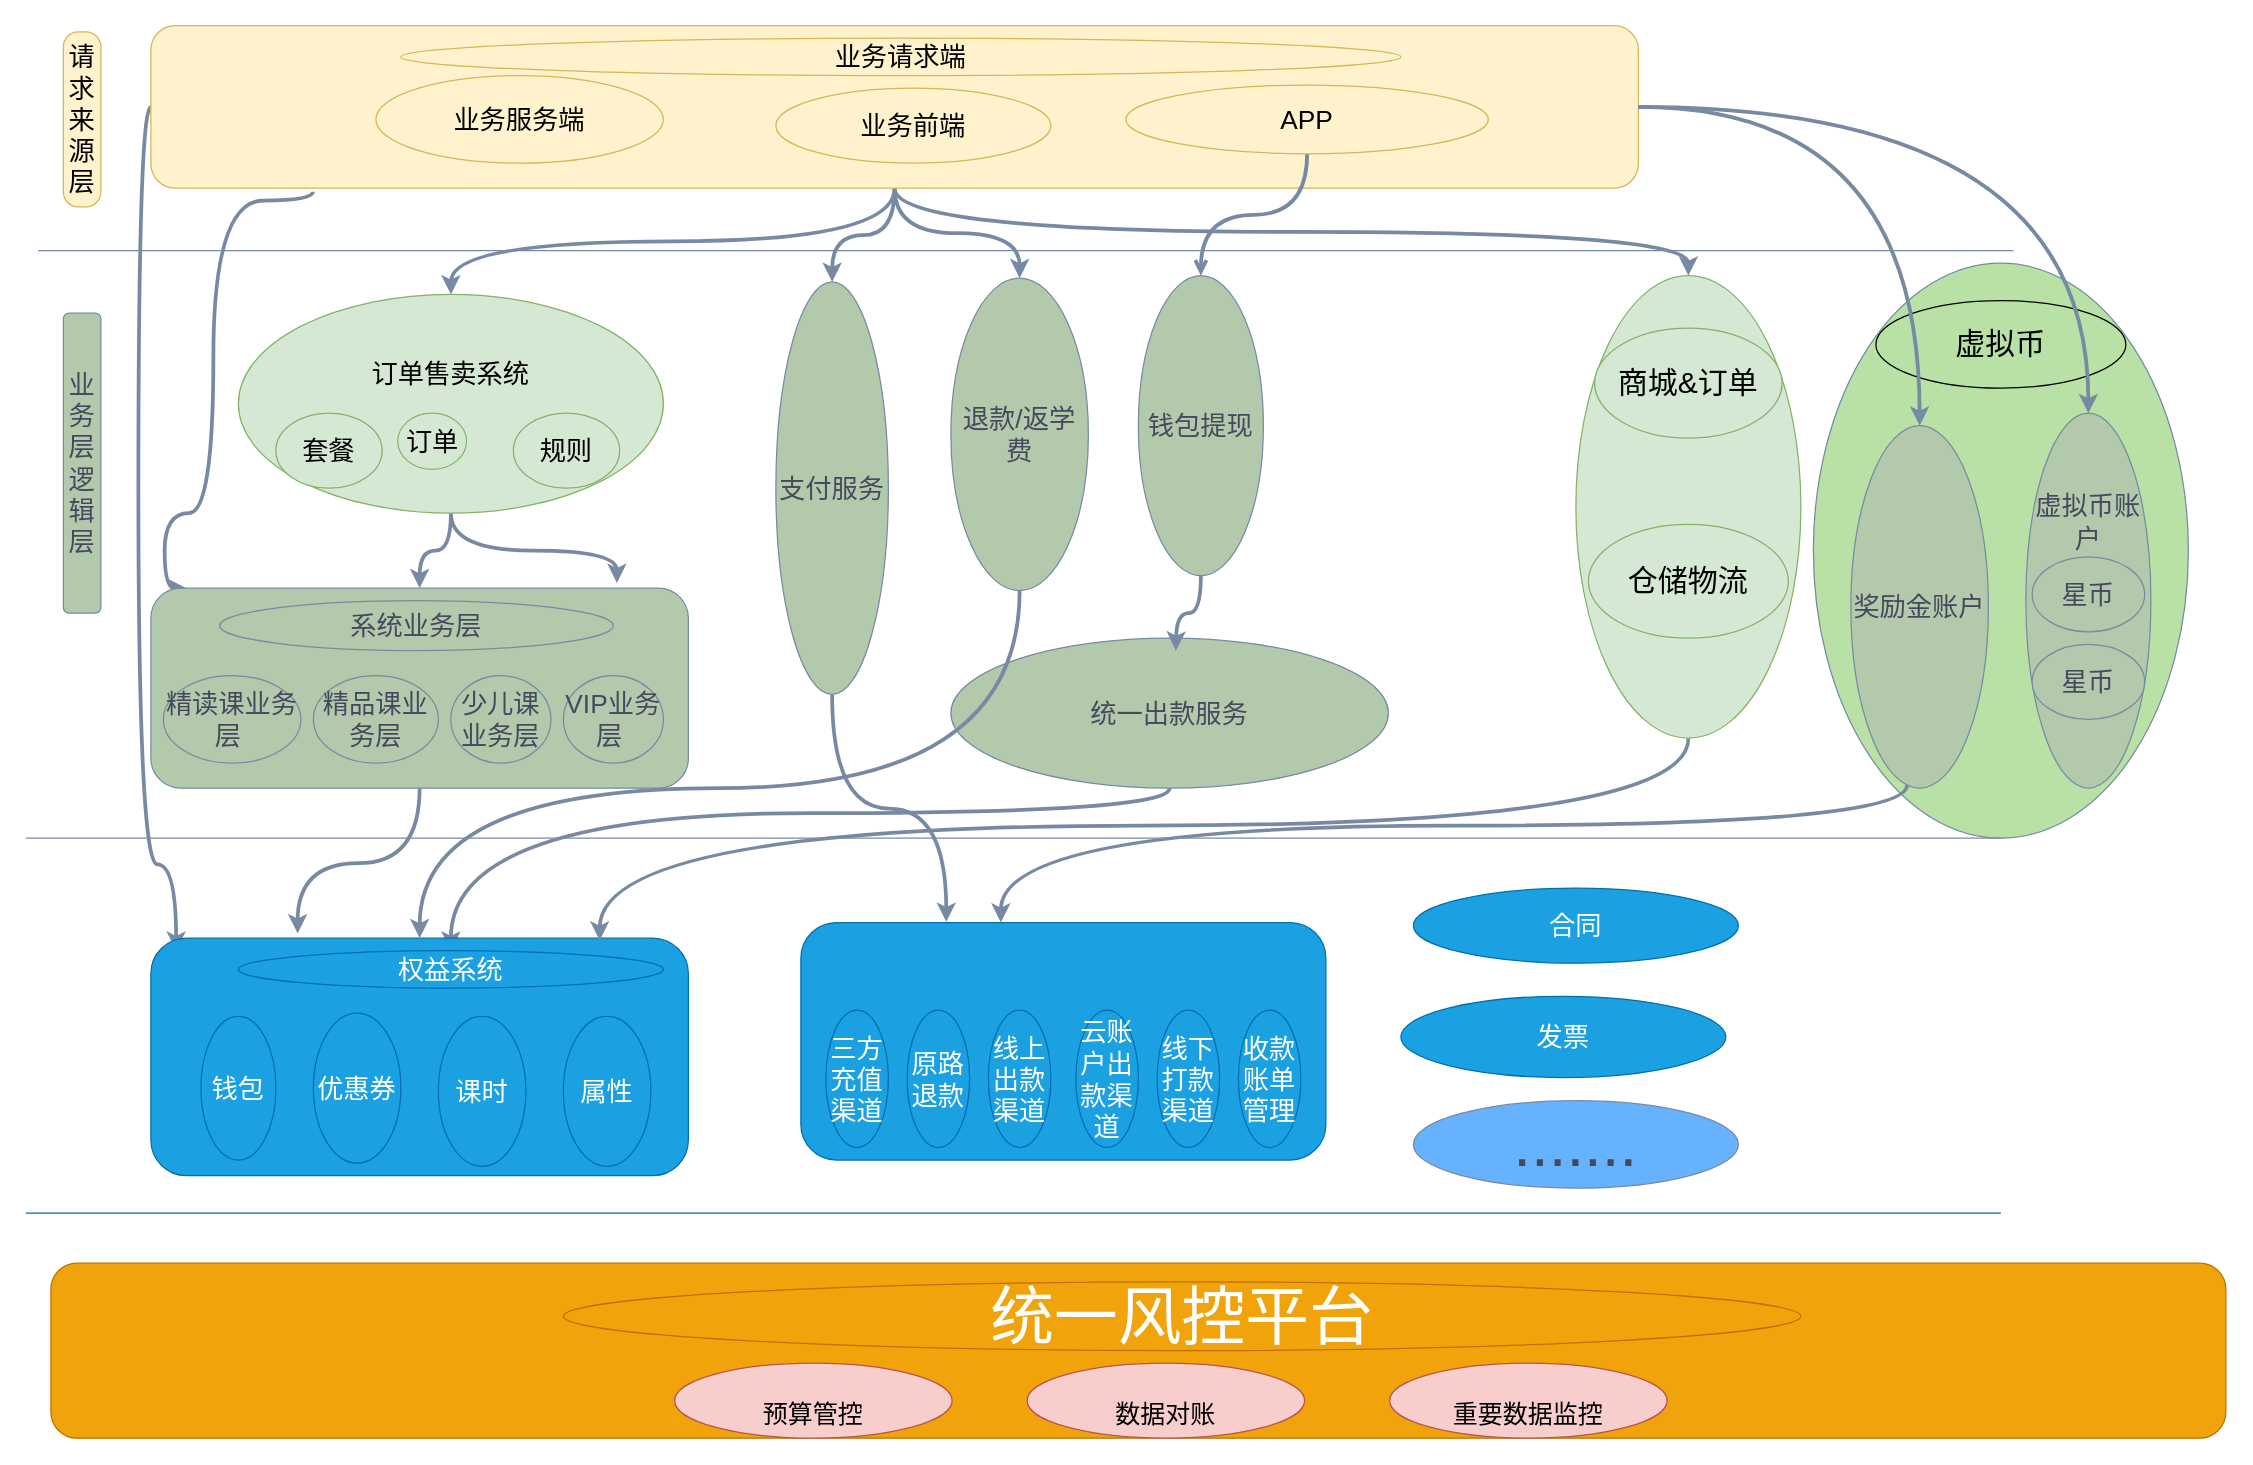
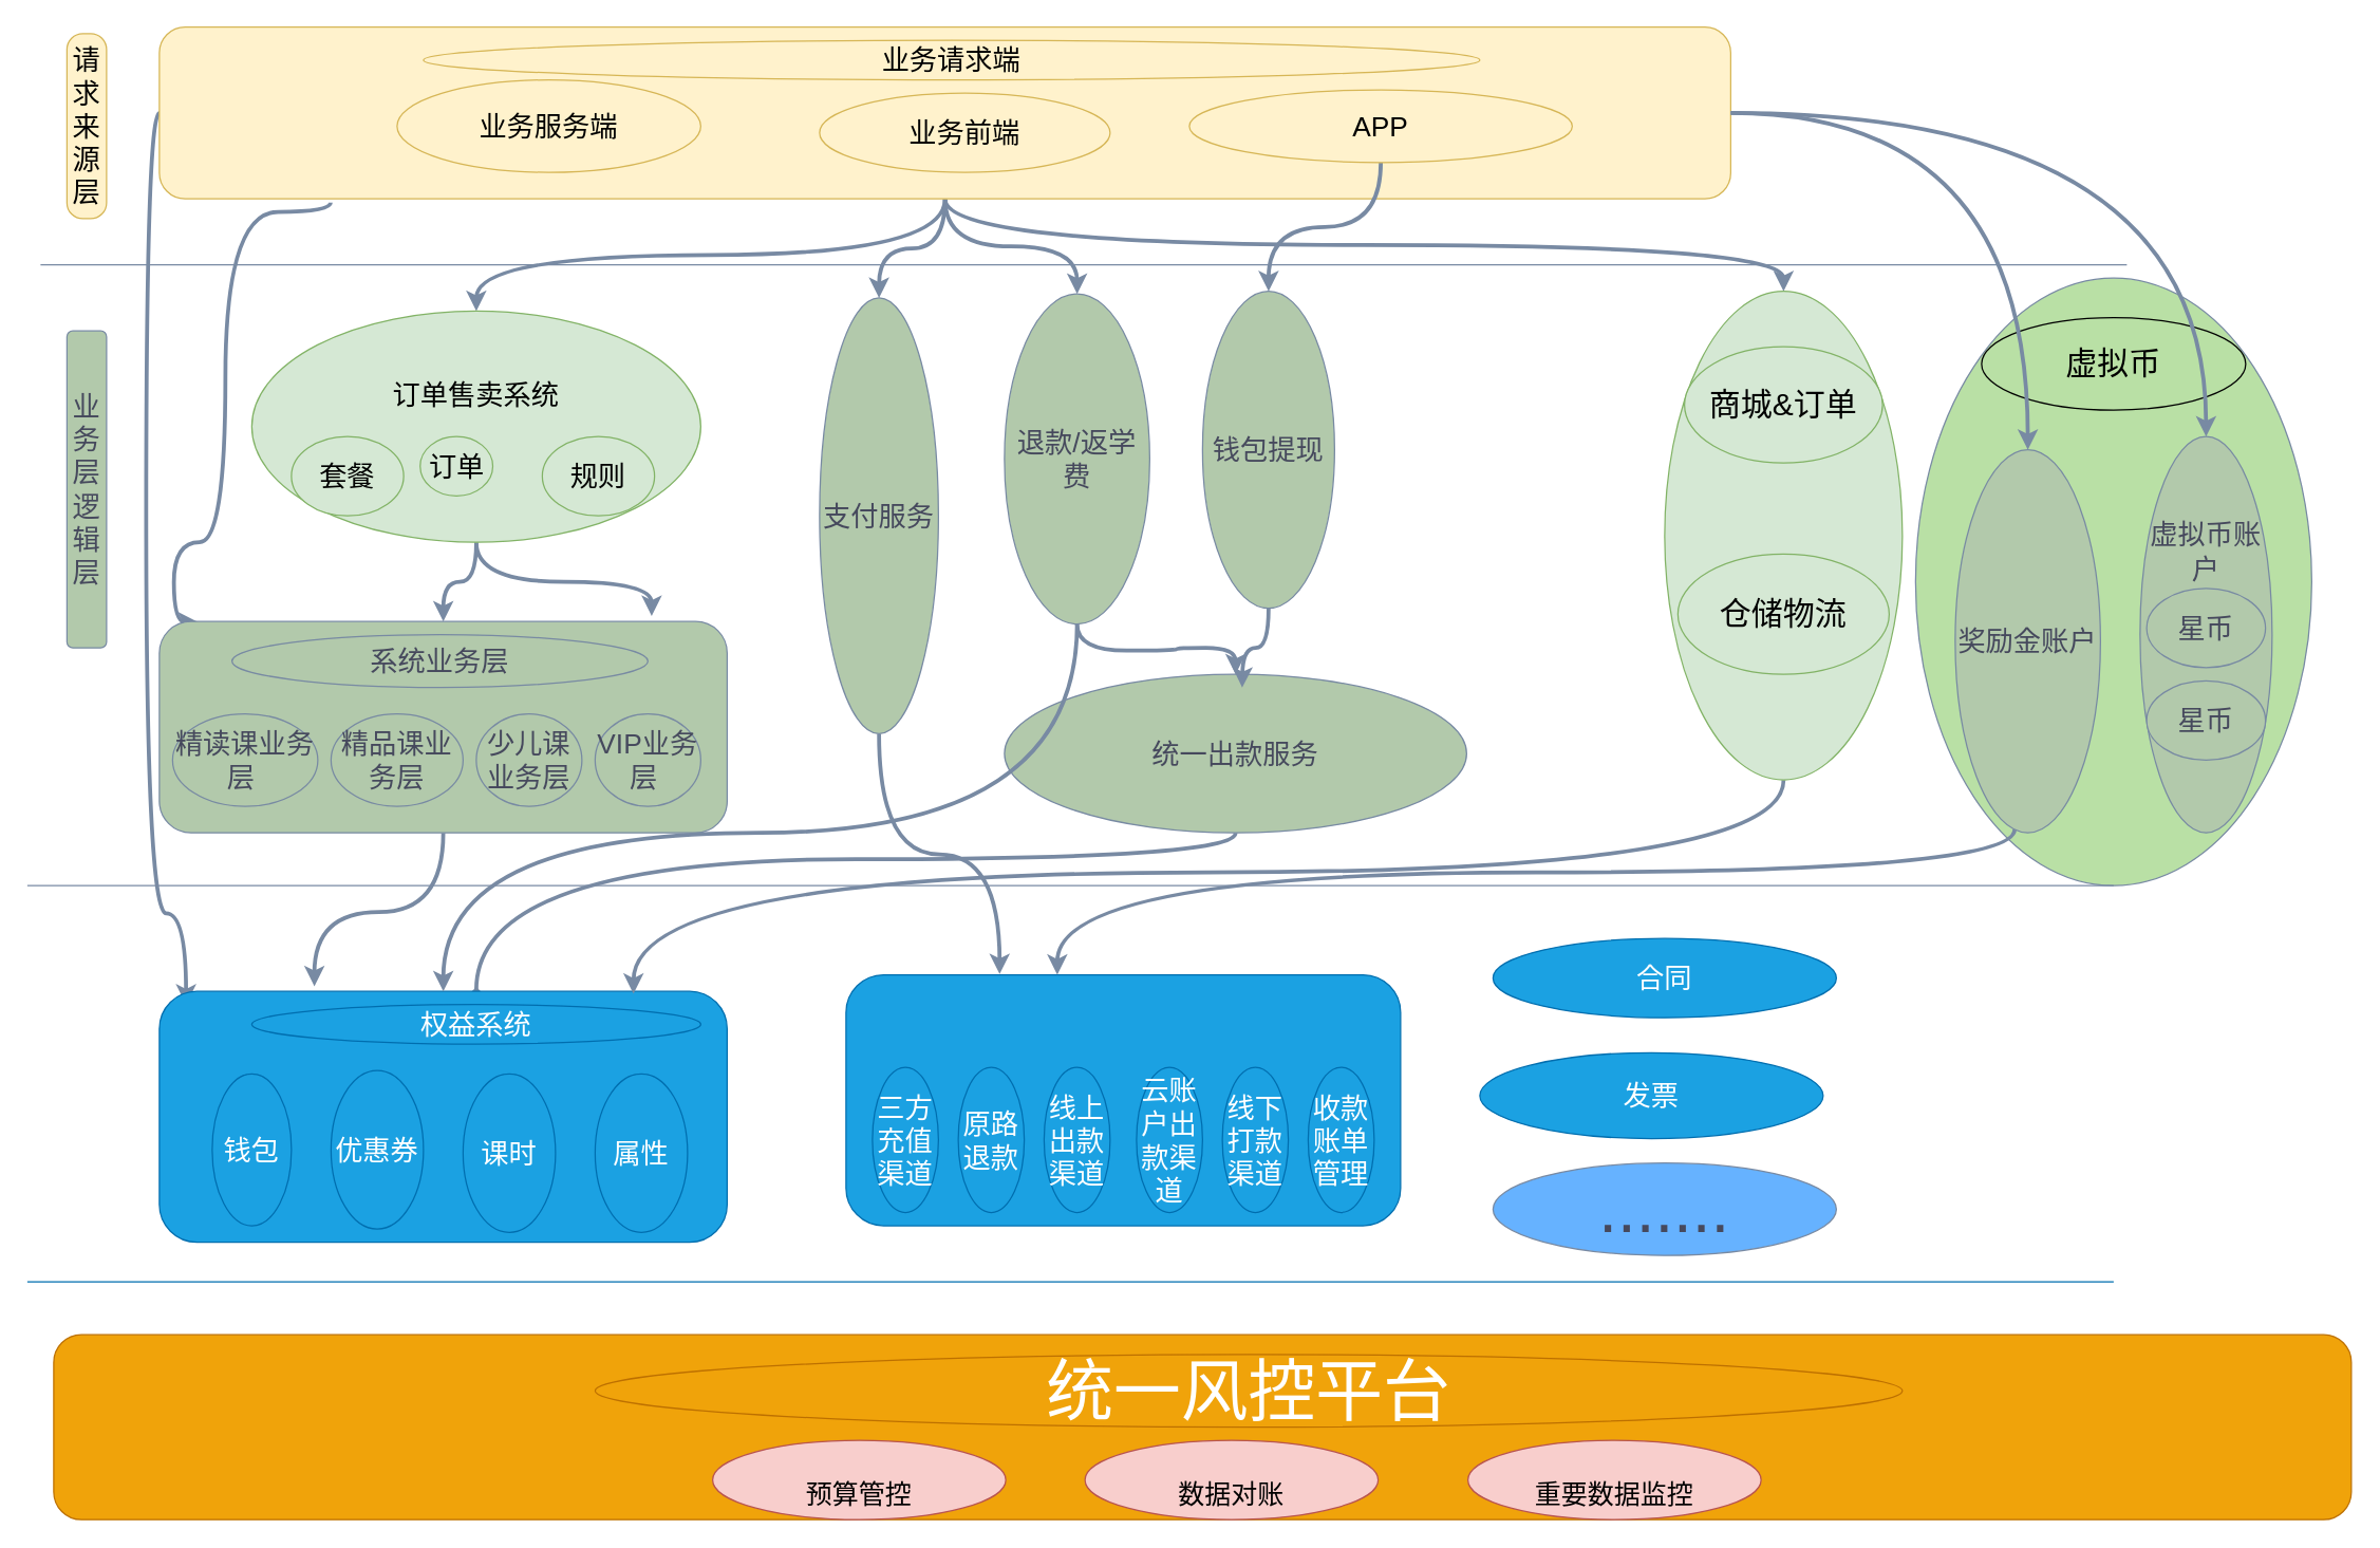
- <mxCell id="44" style="edgeStyle=orthogonalEdgeStyle;curved=1;sketch=0;orthogonalLoop=1;jettySize=auto;html=1;strokeColor=#788AA3;strokeWidth=3;fillColor=#B2C9AB;fontColor=#46495D;fontSize=21;endArrow=open;" edge="1" parent="1" source="45" target="34"><mxGeometry relative="1" as="geometry" /></mxCell>
+ <mxCell id="44" style="edgeStyle=orthogonalEdgeStyle;curved=1;sketch=0;orthogonalLoop=1;jettySize=auto;html=1;strokeColor=#788AA3;strokeWidth=3;fillColor=#B2C9AB;fontColor=#46495D;fontSize=21;" edge="1" parent="1" source="45" target="34"><mxGeometry relative="1" as="geometry" /></mxCell>
+ <mxCell id="47" style="edgeStyle=orthogonalEdgeStyle;curved=1;sketch=0;orthogonalLoop=1;jettySize=auto;html=1;strokeColor=#788AA3;strokeWidth=3;fillColor=#B2C9AB;fontColor=#46495D;fontSize=21;" edge="1" parent="1" source="48" target="26"><mxGeometry relative="1" as="geometry" /></mxCell>
- <mxCell id="25" style="edgeStyle=orthogonalEdgeStyle;curved=1;sketch=0;orthogonalLoop=1;jettySize=auto;html=1;entryX=0.5;entryY=0;entryDx=0;entryDy=0;strokeColor=#788AA3;strokeWidth=3;fillColor=#B2C9AB;fontSize=21;fontColor=#46495D;" edge="1" parent="1" source="26" target="40"><mxGeometry relative="1" as="geometry"><Array as="points"><mxPoint x="935" y="650" /><mxPoint x="360" y="650" /></Array></mxGeometry></mxCell>
+ <mxCell id="25" style="edgeStyle=orthogonalEdgeStyle;curved=1;sketch=0;orthogonalLoop=1;jettySize=auto;html=1;entryX=0.5;entryY=0;entryDx=0;entryDy=0;strokeColor=#788AA3;strokeWidth=3;fillColor=#B2C9AB;fontSize=21;fontColor=#46495D;endArrow=diamond;" edge="1" parent="1" source="26" target="40"><mxGeometry relative="1" as="geometry"><Array as="points"><mxPoint x="935" y="650" /><mxPoint x="360" y="650" /></Array></mxGeometry></mxCell>
